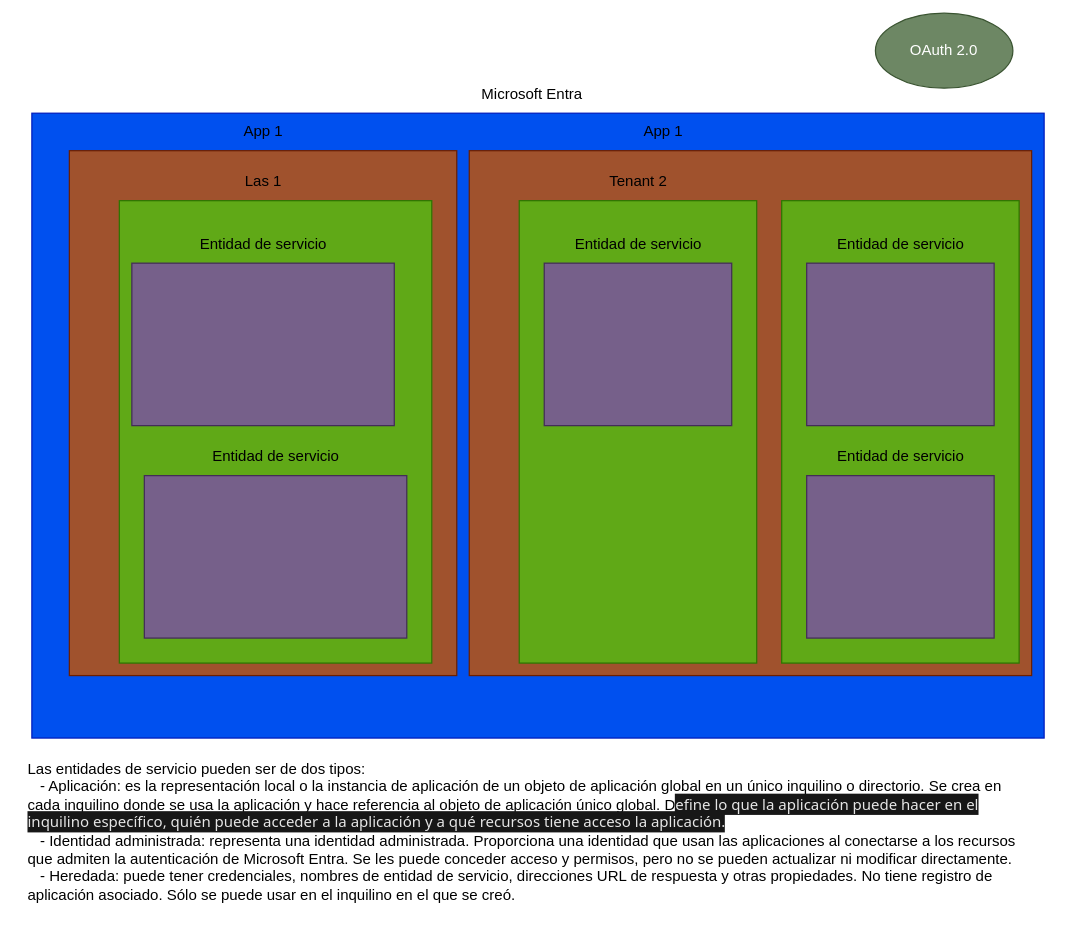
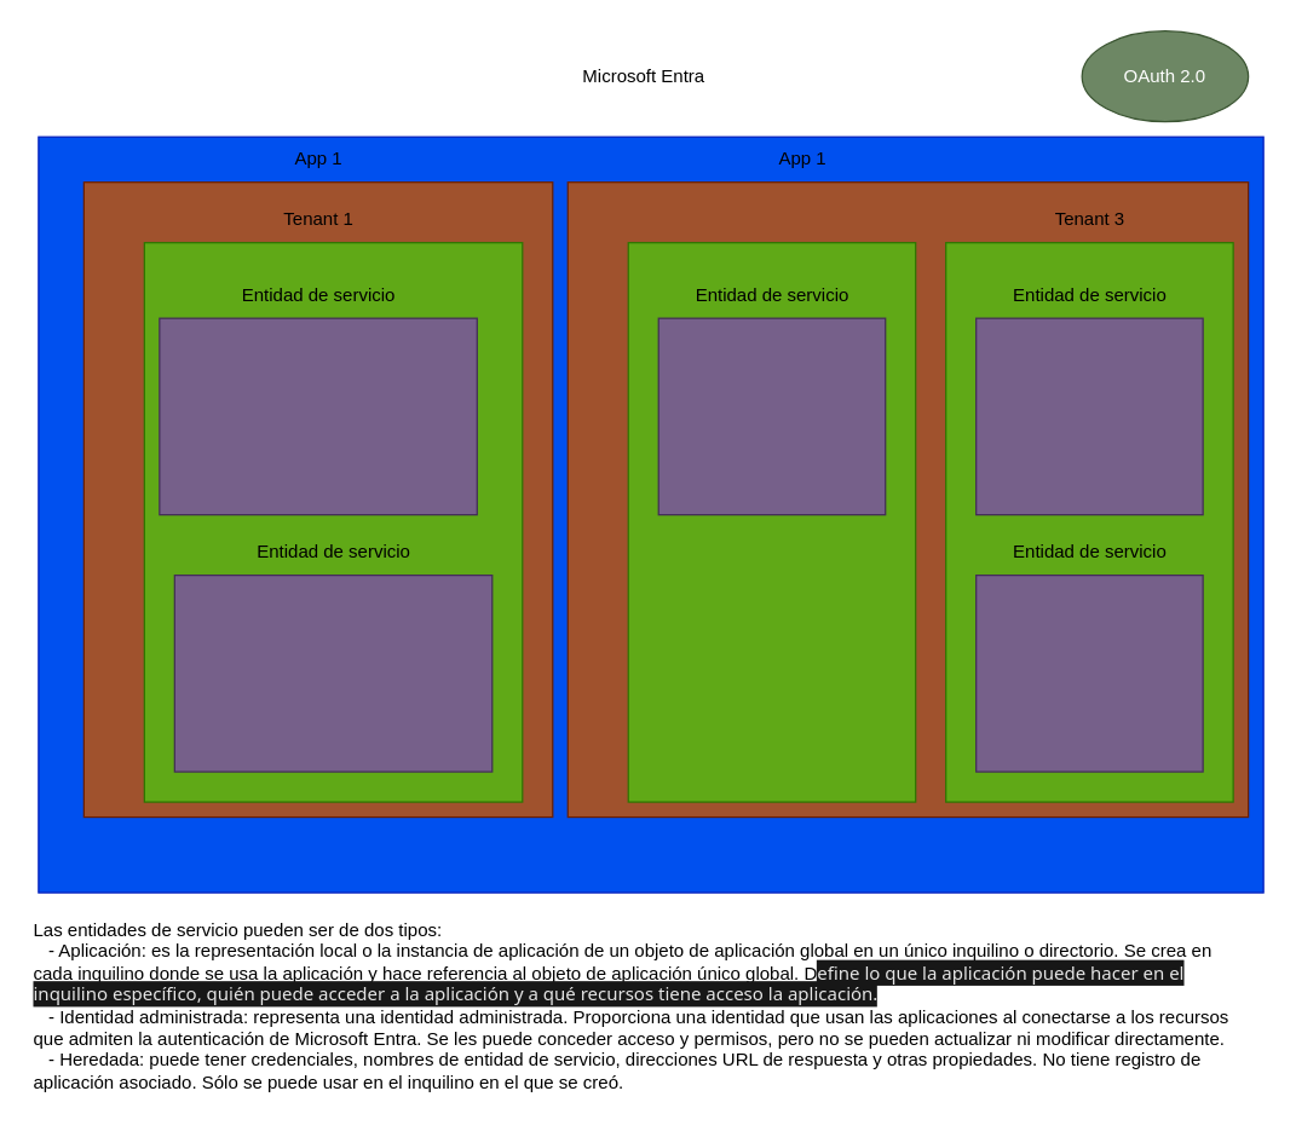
- <mxCell id="25" value="OAuth 2.0" style="ellipse;whiteSpace=wrap;html=1;fontSize=12;fillColor=#6d8764;fontColor=#ffffff;strokeColor=#3A5431;" vertex="1" parent="1"><mxGeometry x="700" y="10" width="110" height="60" as="geometry" /></mxCell>
+ <mxCell id="25" value="OAuth 2.0" style="ellipse;whiteSpace=wrap;html=1;fontSize=12;fillColor=#6d8764;fontColor=#ffffff;strokeColor=#3A5431;" vertex="1" parent="1"><mxGeometry x="715" y="20" width="110" height="60" as="geometry" /></mxCell>
- <mxCell id="3" value="Microsoft Entra" style="text;html=1;align=center;verticalAlign=middle;resizable=0;points=[];autosize=1;strokeColor=none;fillColor=none;" vertex="1" parent="1"><mxGeometry x="375" y="60" width="100" height="30" as="geometry" /></mxCell>
+ <mxCell id="3" value="Microsoft Entra" style="text;html=1;align=center;verticalAlign=middle;resizable=0;points=[];autosize=1;strokeColor=none;fillColor=none;" vertex="1" parent="1"><mxGeometry x="375" y="35" width="100" height="30" as="geometry" /></mxCell>
- <mxCell id="7" value="Las 1" style="text;html=1;align=center;verticalAlign=middle;resizable=0;points=[];autosize=1;strokeColor=none;fillColor=none;" vertex="1" parent="1"><mxGeometry x="175" y="130" width="70" height="30" as="geometry" /></mxCell>
+ <mxCell id="7" value="Tenant 1" style="text;html=1;align=center;verticalAlign=middle;resizable=0;points=[];autosize=1;strokeColor=none;fillColor=none;" vertex="1" parent="1"><mxGeometry x="175" y="130" width="70" height="30" as="geometry" /></mxCell>
- <mxCell id="15" value="Tenant 2" style="text;html=1;align=center;verticalAlign=middle;resizable=0;points=[];autosize=1;strokeColor=none;fillColor=none;" vertex="1" parent="1"><mxGeometry x="475" y="130" width="70" height="30" as="geometry" /></mxCell>
+ <mxCell id="20" value="Tenant 3" style="text;html=1;align=center;verticalAlign=middle;resizable=0;points=[];autosize=1;strokeColor=none;fillColor=none;" vertex="1" parent="1"><mxGeometry x="685" y="130" width="70" height="30" as="geometry" /></mxCell>
